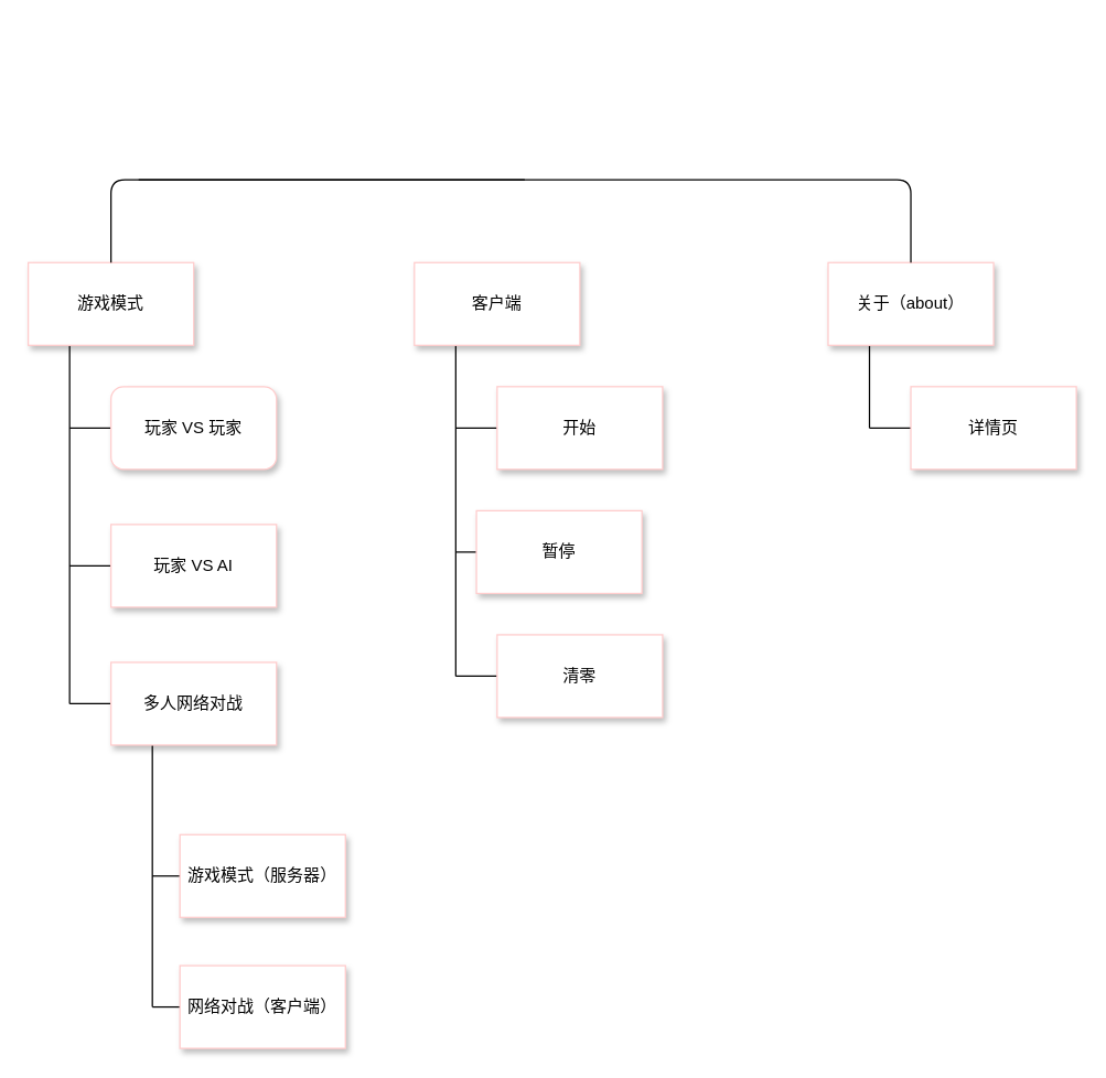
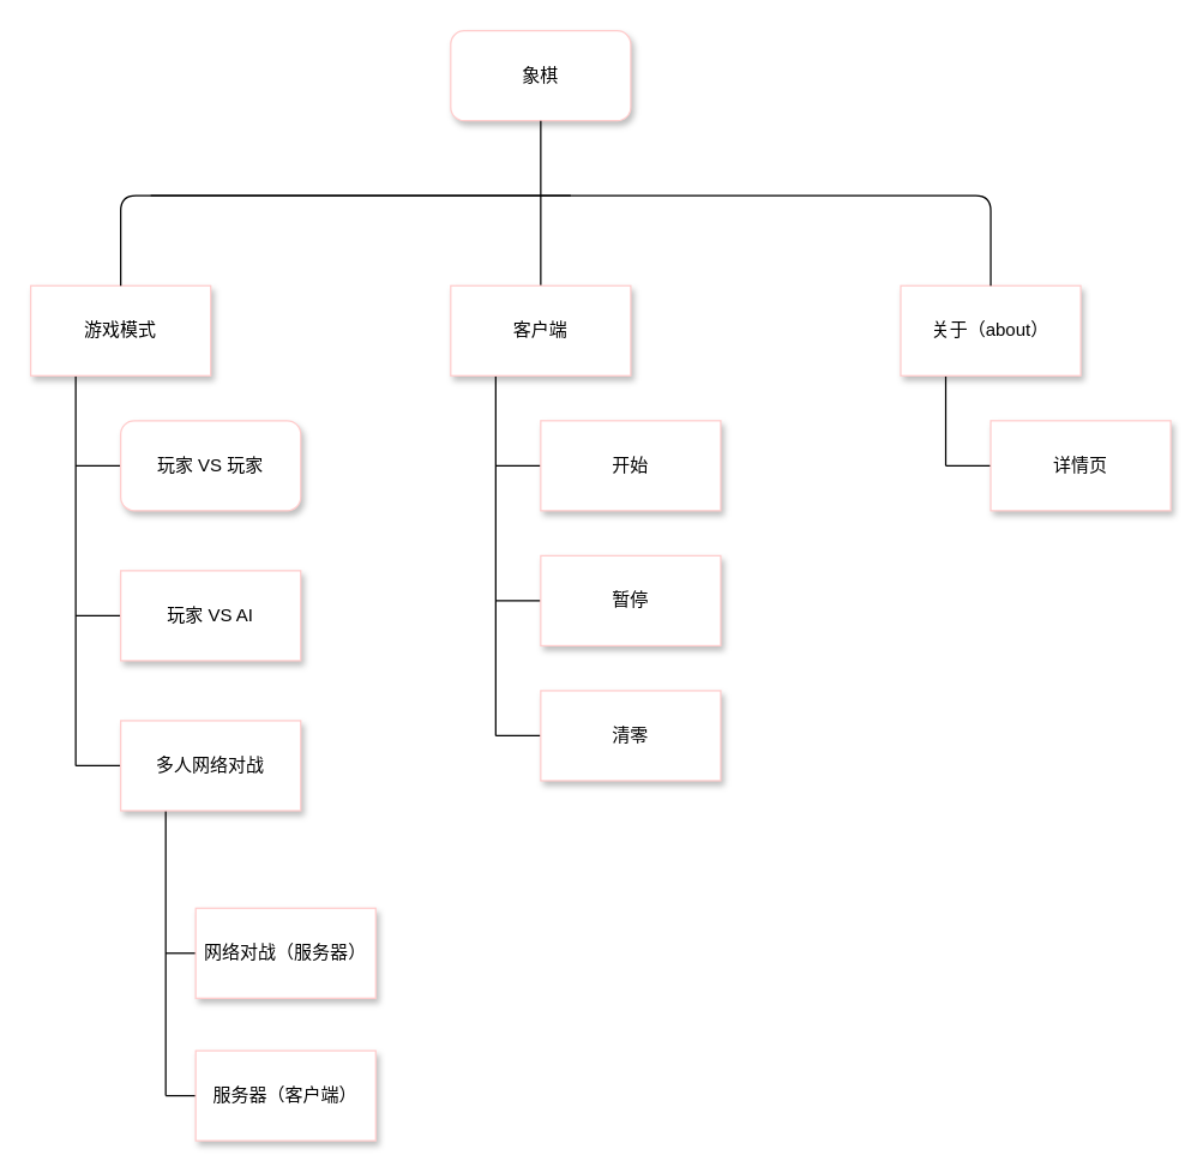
+ <mxCell id="2" value="象棋" style="rounded=1;whiteSpace=wrap;html=1;shadow=1;strokeColor=#FFCCCC;" parent="1" vertex="1"><mxGeometry x="300" width="120" height="60" as="geometry" y="20" /></mxCell>
+ <mxCell id="3" value="" style="edgeStyle=none;html=1;endArrow=none;endFill=0;" parent="1" source="5" target="2" edge="1"><mxGeometry relative="1" as="geometry" /></mxCell>
- <mxCell id="26" value="暂停" style="whiteSpace=wrap;html=1;shadow=1;strokeColor=#FFCCCC;" parent="1" vertex="1"><mxGeometry x="345" y="370" width="120" height="60" as="geometry" /></mxCell>
+ <mxCell id="26" value="暂停" style="whiteSpace=wrap;html=1;shadow=1;strokeColor=#FFCCCC;" parent="1" vertex="1"><mxGeometry x="360" y="370" width="120" height="60" as="geometry" /></mxCell>
- <mxCell id="20" value="游戏模式（服务器）" style="whiteSpace=wrap;html=1;shadow=1;strokeColor=#FFCCCC;" parent="1" vertex="1"><mxGeometry x="130" y="605" width="120" height="60" as="geometry" /></mxCell>
+ <mxCell id="20" value="网络对战（服务器）" style="whiteSpace=wrap;html=1;shadow=1;strokeColor=#FFCCCC;" parent="1" vertex="1"><mxGeometry x="130" y="605" width="120" height="60" as="geometry" /></mxCell>
- <mxCell id="22" value="网络对战（客户端）" style="whiteSpace=wrap;html=1;shadow=1;strokeColor=#FFCCCC;" parent="1" vertex="1"><mxGeometry x="130" y="700" width="120" height="60" as="geometry" /></mxCell>
+ <mxCell id="22" value="服务器（客户端）" style="whiteSpace=wrap;html=1;shadow=1;strokeColor=#FFCCCC;" parent="1" vertex="1"><mxGeometry x="130" y="700" width="120" height="60" as="geometry" /></mxCell>
